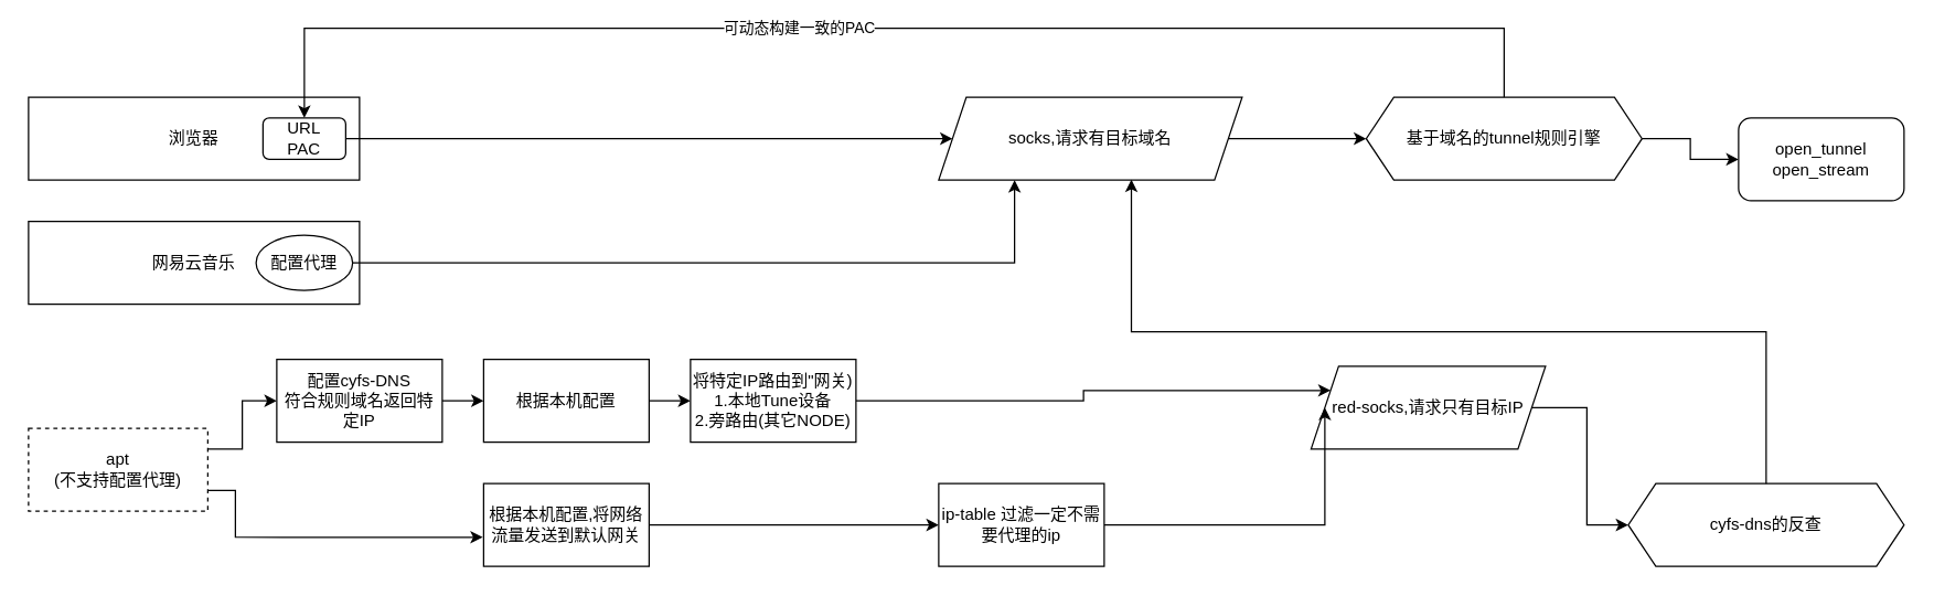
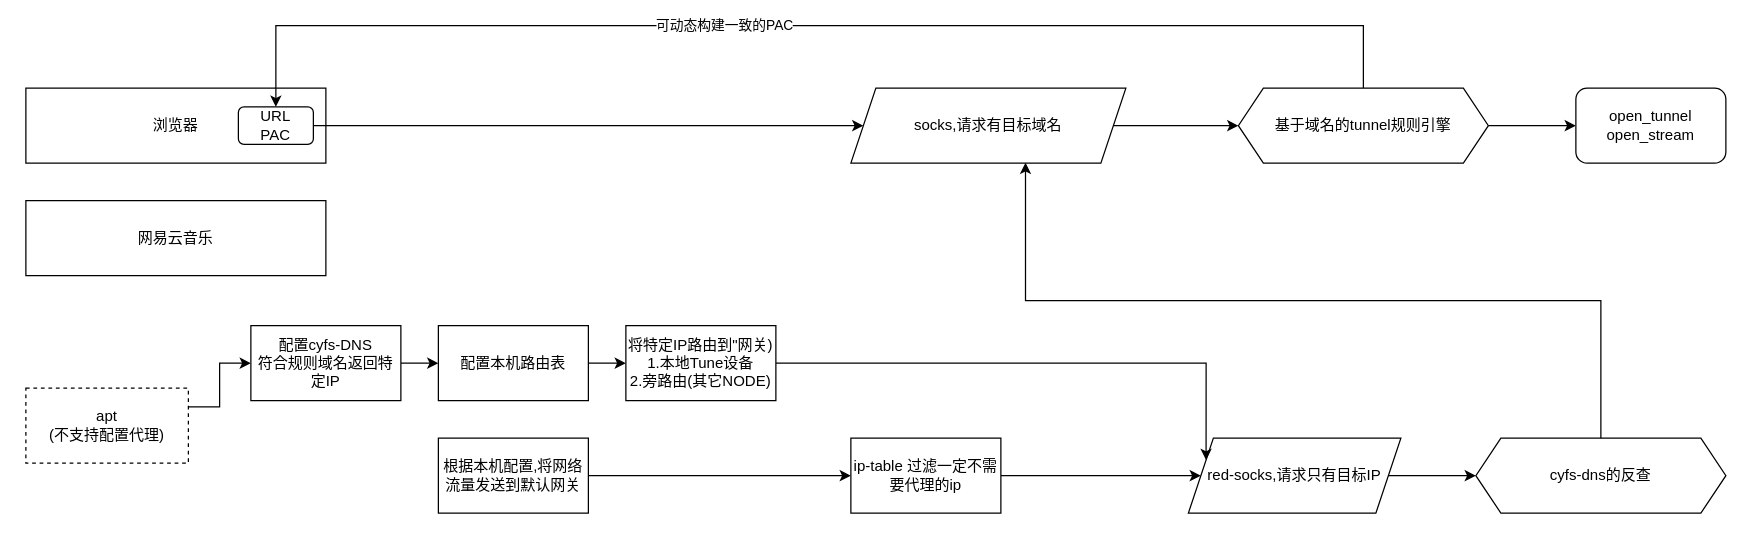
- <mxCell id="30" value="open_tunnel&lt;br&gt;open_stream" style="rounded=1;whiteSpace=wrap;html=1;" vertex="1" parent="1"><mxGeometry x="1260" y="85" width="120" height="60" as="geometry" /></mxCell>
+ <mxCell id="30" value="open_tunnel&lt;br&gt;open_stream" style="rounded=1;whiteSpace=wrap;html=1;" vertex="1" parent="1"><mxGeometry x="1260" y="70" width="120" height="60" as="geometry" /></mxCell>
- <mxCell id="11" value="配置代理" style="ellipse;whiteSpace=wrap;html=1;" vertex="1" parent="1"><mxGeometry x="185" y="170" width="70" height="40" as="geometry" /></mxCell>
- <mxCell id="10" style="edgeStyle=orthogonalEdgeStyle;rounded=0;orthogonalLoop=1;jettySize=auto;html=1;exitX=1;exitY=0.5;exitDx=0;exitDy=0;entryX=0.25;entryY=1;entryDx=0;entryDy=0;" edge="1" parent="1" source="11" target="6"><mxGeometry relative="1" as="geometry" /></mxCell>
- <mxCell id="21" value="根据本机配置" style="rounded=0;whiteSpace=wrap;html=1;" vertex="1" parent="1"><mxGeometry x="350" y="260" width="120" height="60" as="geometry" /></mxCell>
+ <mxCell id="21" value="配置本机路由表" style="rounded=0;whiteSpace=wrap;html=1;" vertex="1" parent="1"><mxGeometry x="350" y="260" width="120" height="60" as="geometry" /></mxCell>
- <mxCell id="8" value="red-socks,请求只有目标IP" style="shape=parallelogram;perimeter=parallelogramPerimeter;whiteSpace=wrap;html=1;fixedSize=1;" vertex="1" parent="1"><mxGeometry x="950" y="265" width="170" height="60" as="geometry" /></mxCell>
+ <mxCell id="8" value="red-socks,请求只有目标IP" style="shape=parallelogram;perimeter=parallelogramPerimeter;whiteSpace=wrap;html=1;fixedSize=1;" vertex="1" parent="1"><mxGeometry x="950" y="350" width="170" height="60" as="geometry" /></mxCell>
- <mxCell id="28" style="edgeStyle=orthogonalEdgeStyle;rounded=0;orthogonalLoop=1;jettySize=auto;html=1;exitX=1;exitY=0.75;exitDx=0;exitDy=0;entryX=-0.005;entryY=0.649;entryDx=0;entryDy=0;entryPerimeter=0;" edge="1" parent="1" source="13" target="25"><mxGeometry relative="1" as="geometry"><Array as="points"><mxPoint x="170" y="355" /><mxPoint x="170" y="389" /></Array></mxGeometry></mxCell>
